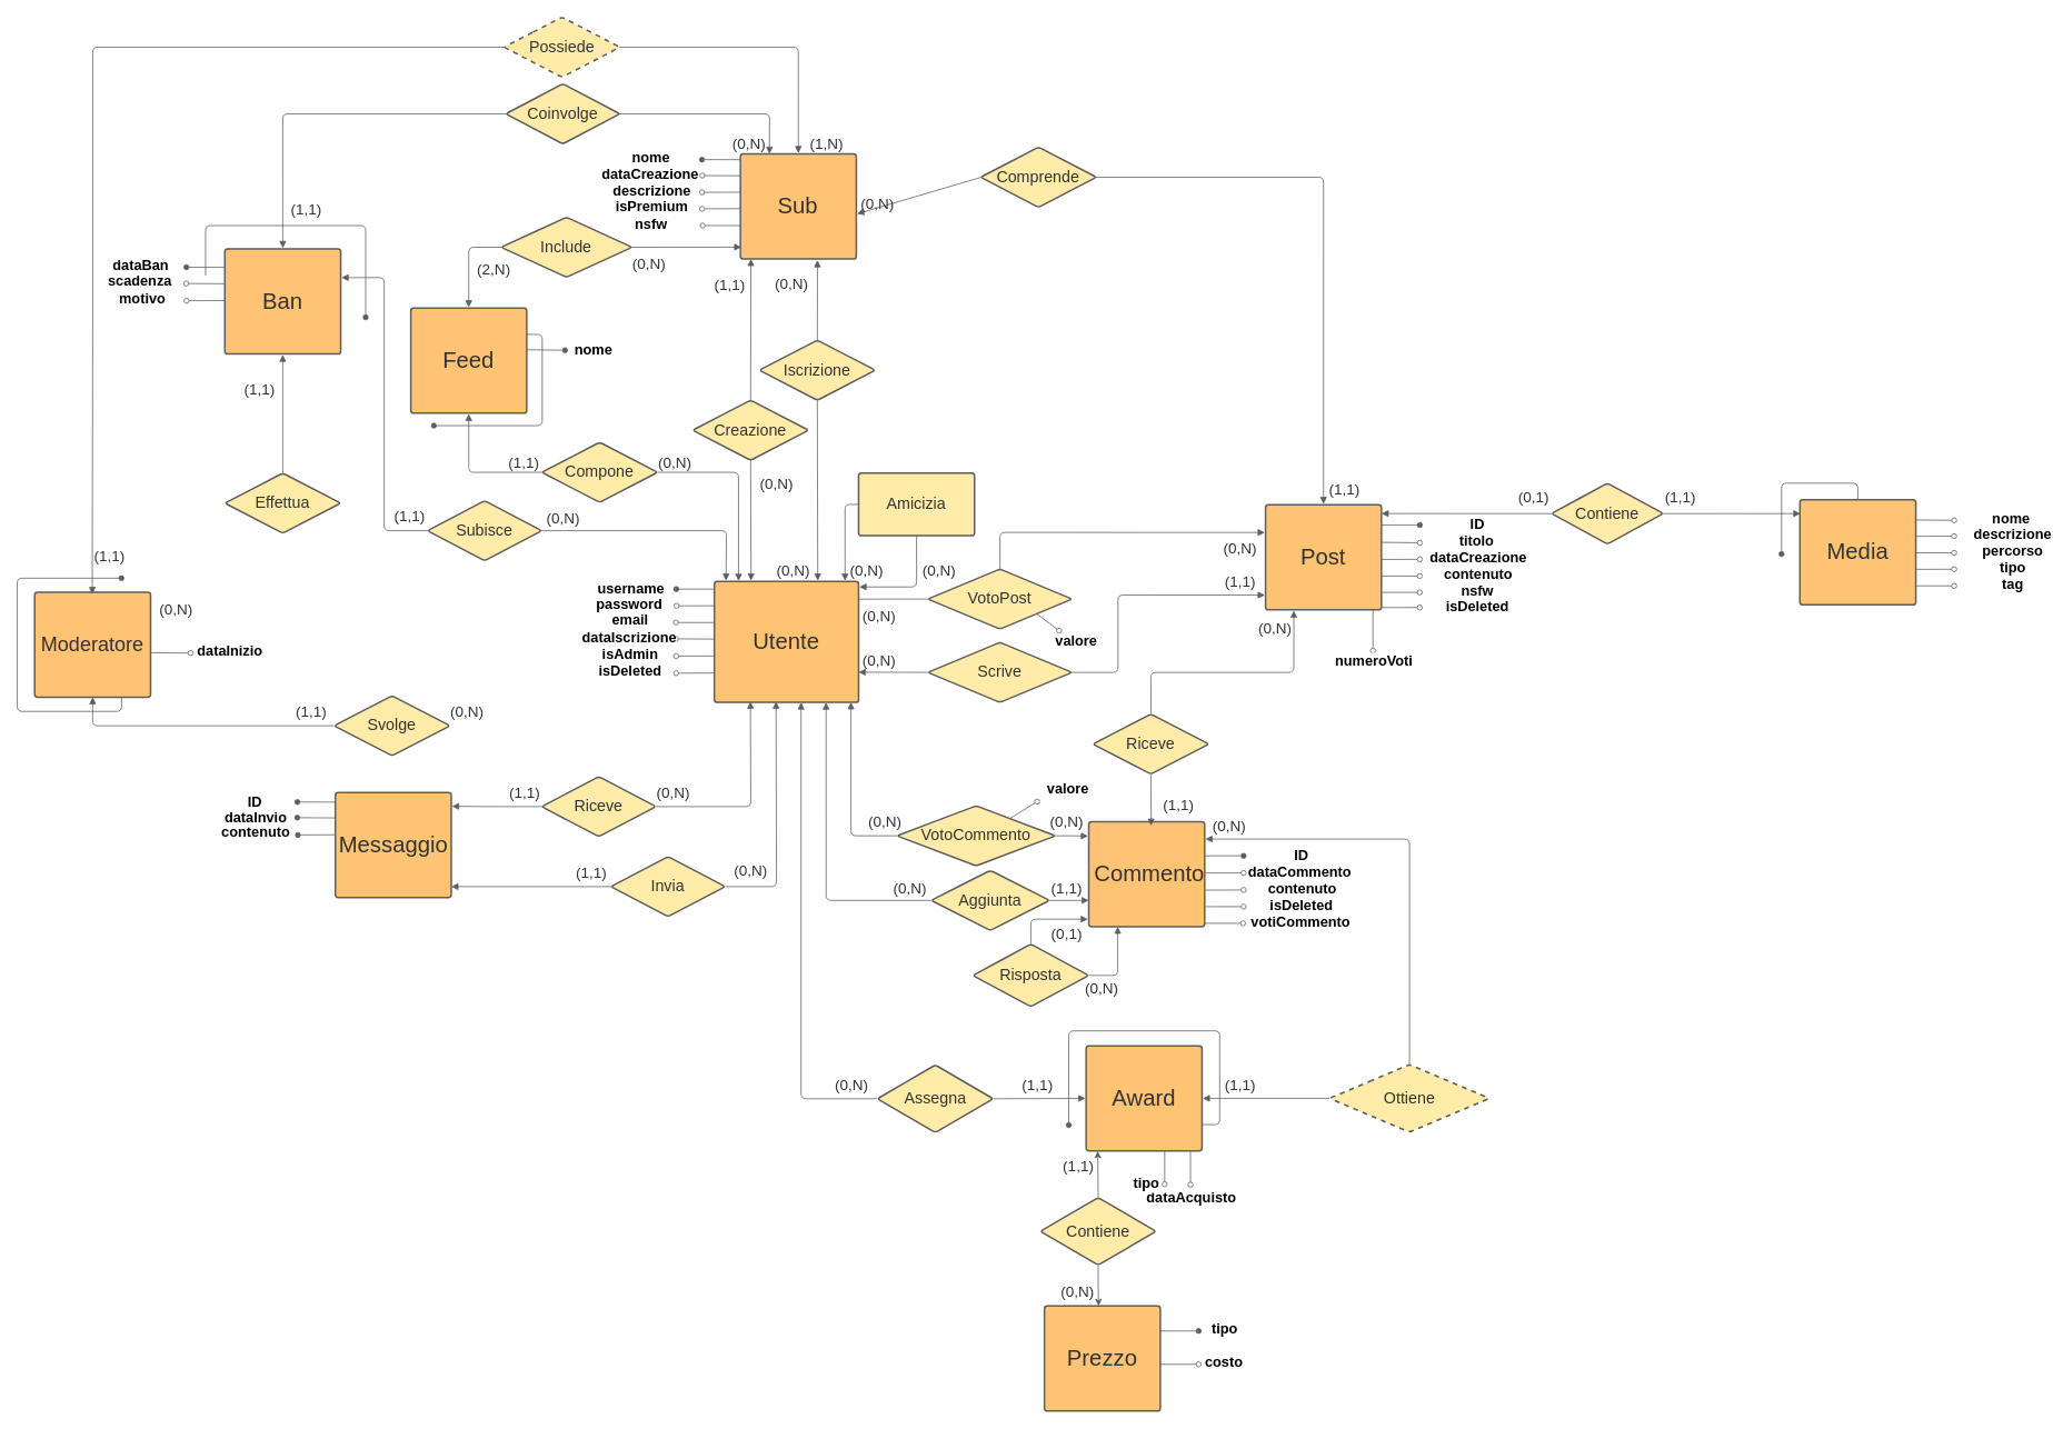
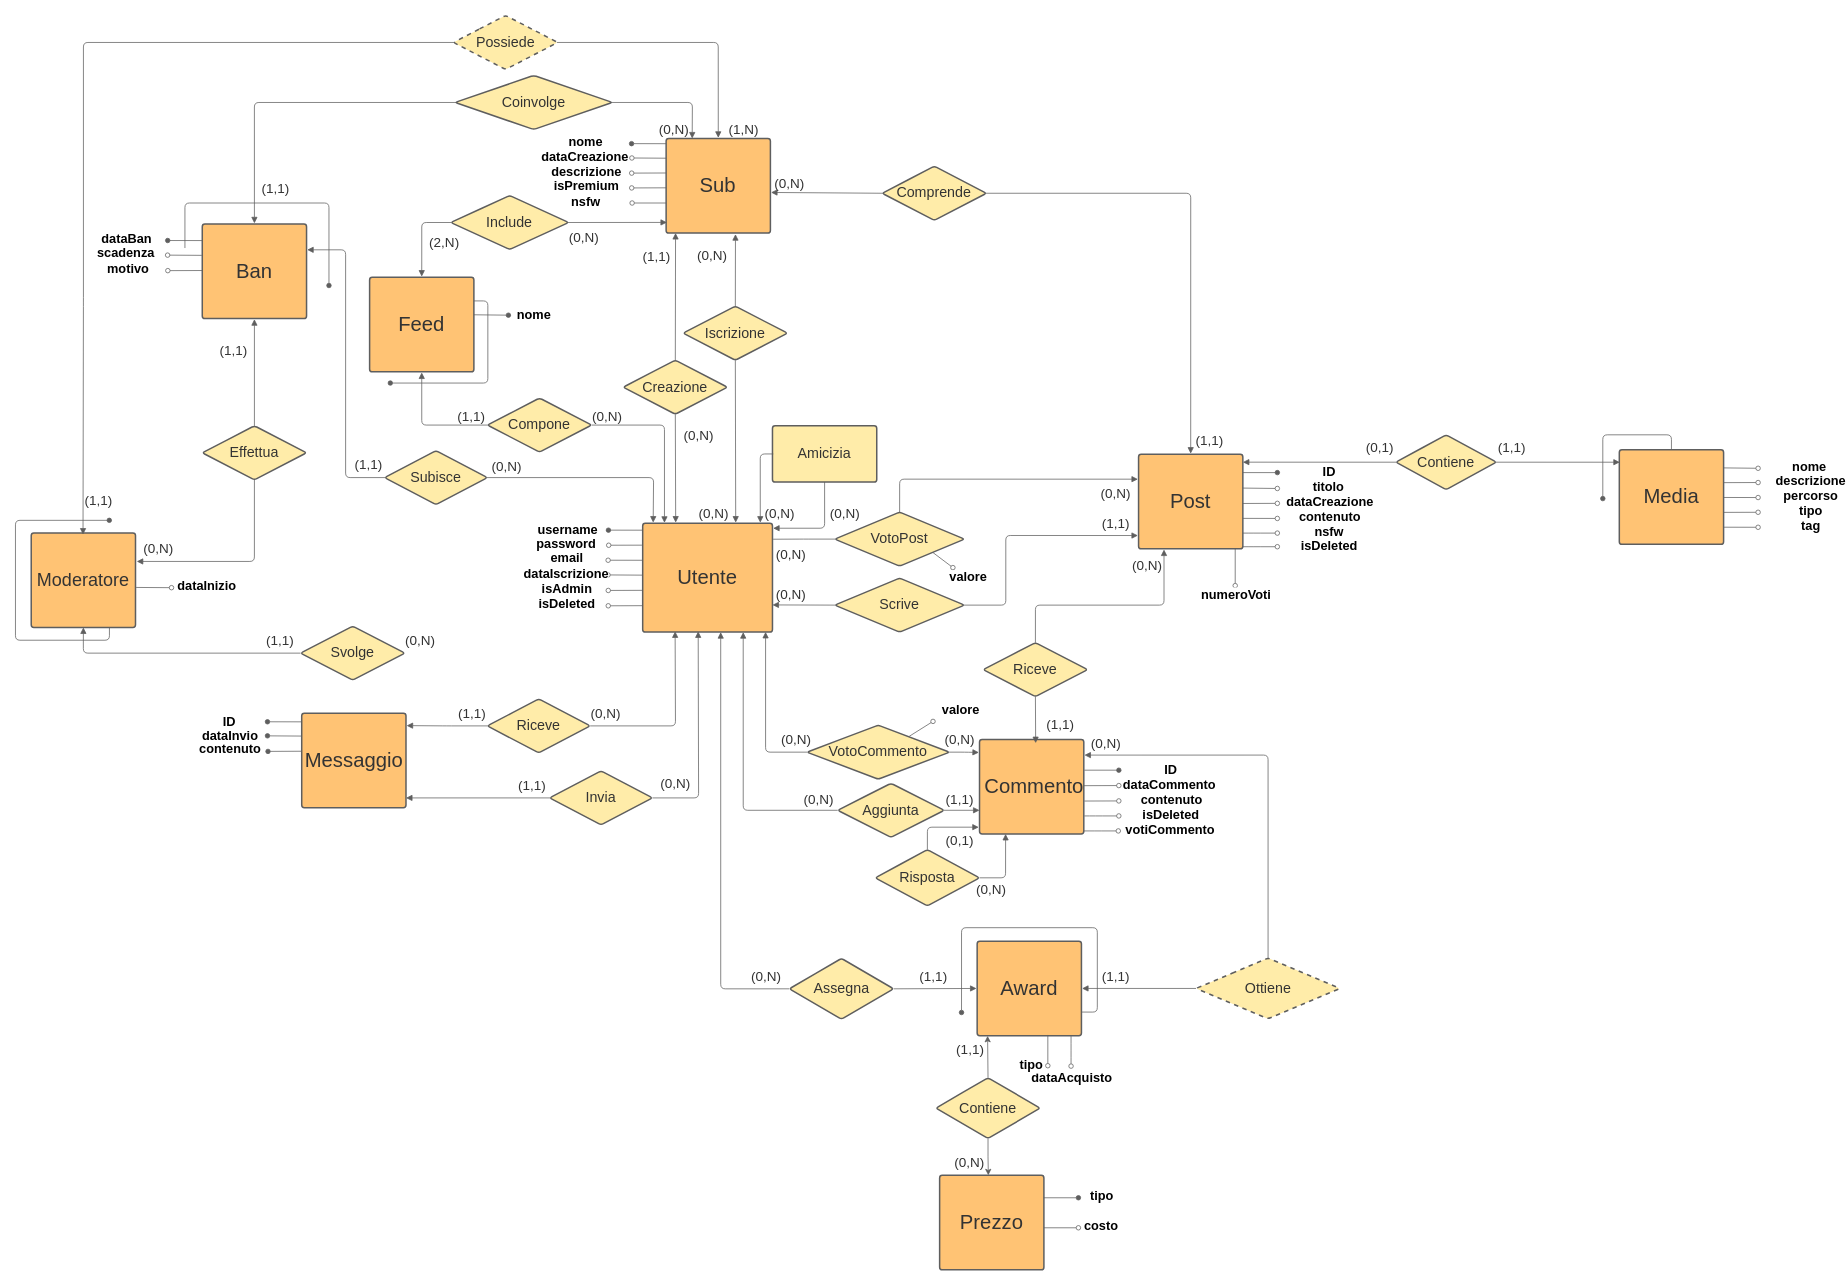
- <mxCell id="35" value="Coinvolge" style="html=1;overflow=block;blockSpacing=1;whiteSpace=wrap;rhombus;whiteSpace=wrap;fontSize=19;fontColor=#333333;align=center;spacing=3;strokeColor=#5e5e5e;strokeOpacity=100;fillOpacity=100;rounded=1;absoluteArcSize=1;arcSize=7;fillColor=#ffeca9;strokeWidth=2;" parent="1" vertex="1"><mxGeometry x="605.93" y="100" width="137" height="72" as="geometry" /></mxCell>
+ <mxCell id="35" value="Coinvolge" style="html=1;overflow=block;blockSpacing=1;whiteSpace=wrap;rhombus;whiteSpace=wrap;fontSize=19;fontColor=#333333;align=center;spacing=3;strokeColor=#5e5e5e;strokeOpacity=100;fillOpacity=100;rounded=1;absoluteArcSize=1;arcSize=7;fillColor=#ffeca9;strokeWidth=2;" parent="1" vertex="1"><mxGeometry x="605.93" y="100" width="210" height="72" as="geometry" /></mxCell>
- <mxCell id="14" value="Comprende" style="html=1;overflow=block;blockSpacing=1;whiteSpace=wrap;rhombus;whiteSpace=wrap;fontSize=19;fontColor=#333333;align=center;spacing=3;strokeColor=#5e5e5e;strokeOpacity=100;fillOpacity=100;rounded=1;absoluteArcSize=1;arcSize=7;fillColor=#ffeca9;strokeWidth=2;" parent="1" vertex="1"><mxGeometry x="1175.43" y="176" width="139" height="72" as="geometry" /></mxCell>
+ <mxCell id="14" value="Comprende" style="html=1;overflow=block;blockSpacing=1;whiteSpace=wrap;rhombus;whiteSpace=wrap;fontSize=19;fontColor=#333333;align=center;spacing=3;strokeColor=#5e5e5e;strokeOpacity=100;fillOpacity=100;rounded=1;absoluteArcSize=1;arcSize=7;fillColor=#ffeca9;strokeWidth=2;" parent="1" vertex="1"><mxGeometry x="1175.43" y="221" width="139" height="72" as="geometry" /></mxCell>
+ <mxCell id="71" value="" style="html=1;jettySize=18;whiteSpace=wrap;fontSize=11;strokeColor=#5E5E5E;rounded=1;arcSize=12;edgeStyle=orthogonalEdgeStyle;startArrow=none;;endArrow=block;endFill=1;;exitX=0.5;exitY=0.998;exitPerimeter=0;entryX=1.012;entryY=0.302;entryDx=0;entryDy=0;entryPerimeter=0;" parent="1" source="29" target="28" edge="1"><mxGeometry width="100" height="100" relative="1" as="geometry"><Array as="points"><mxPoint x="338.18" y="748" /></Array><mxPoint x="350.18" y="766" as="targetPoint" /></mxGeometry></mxCell>
